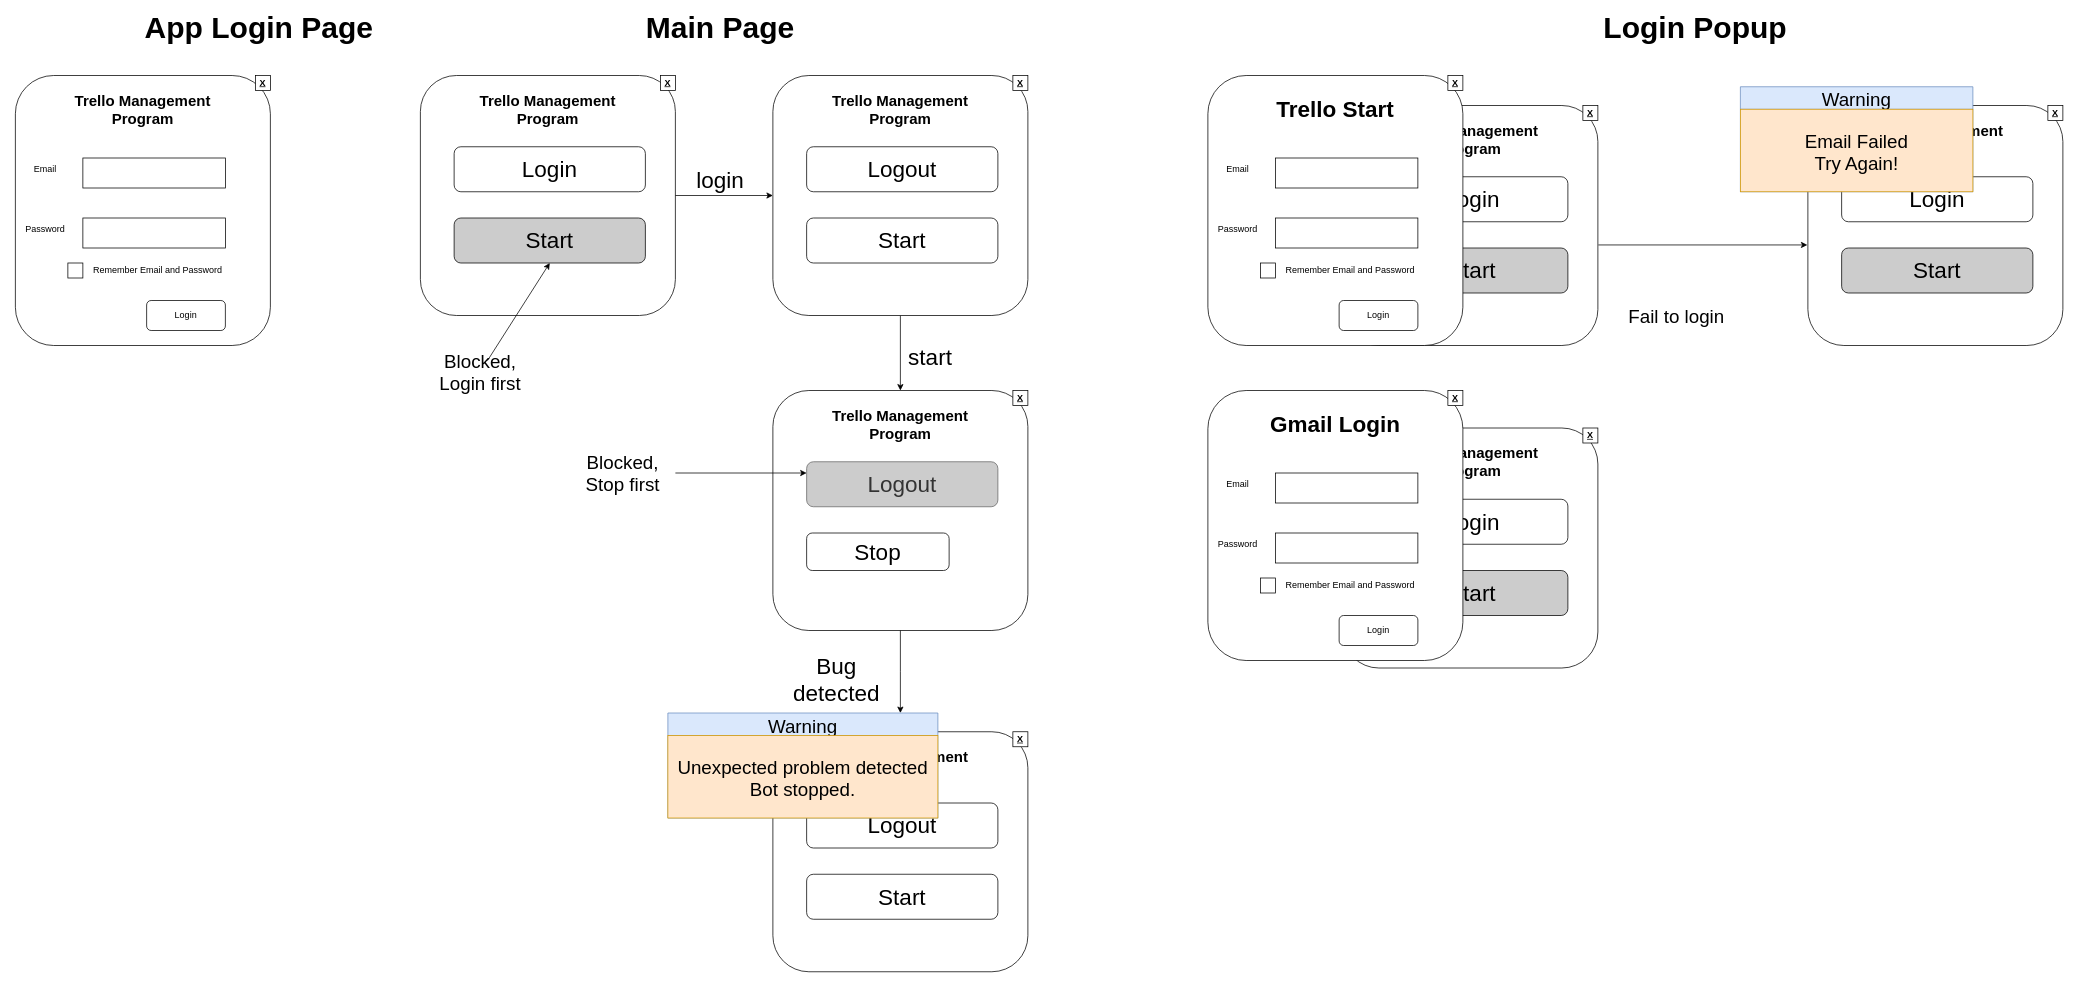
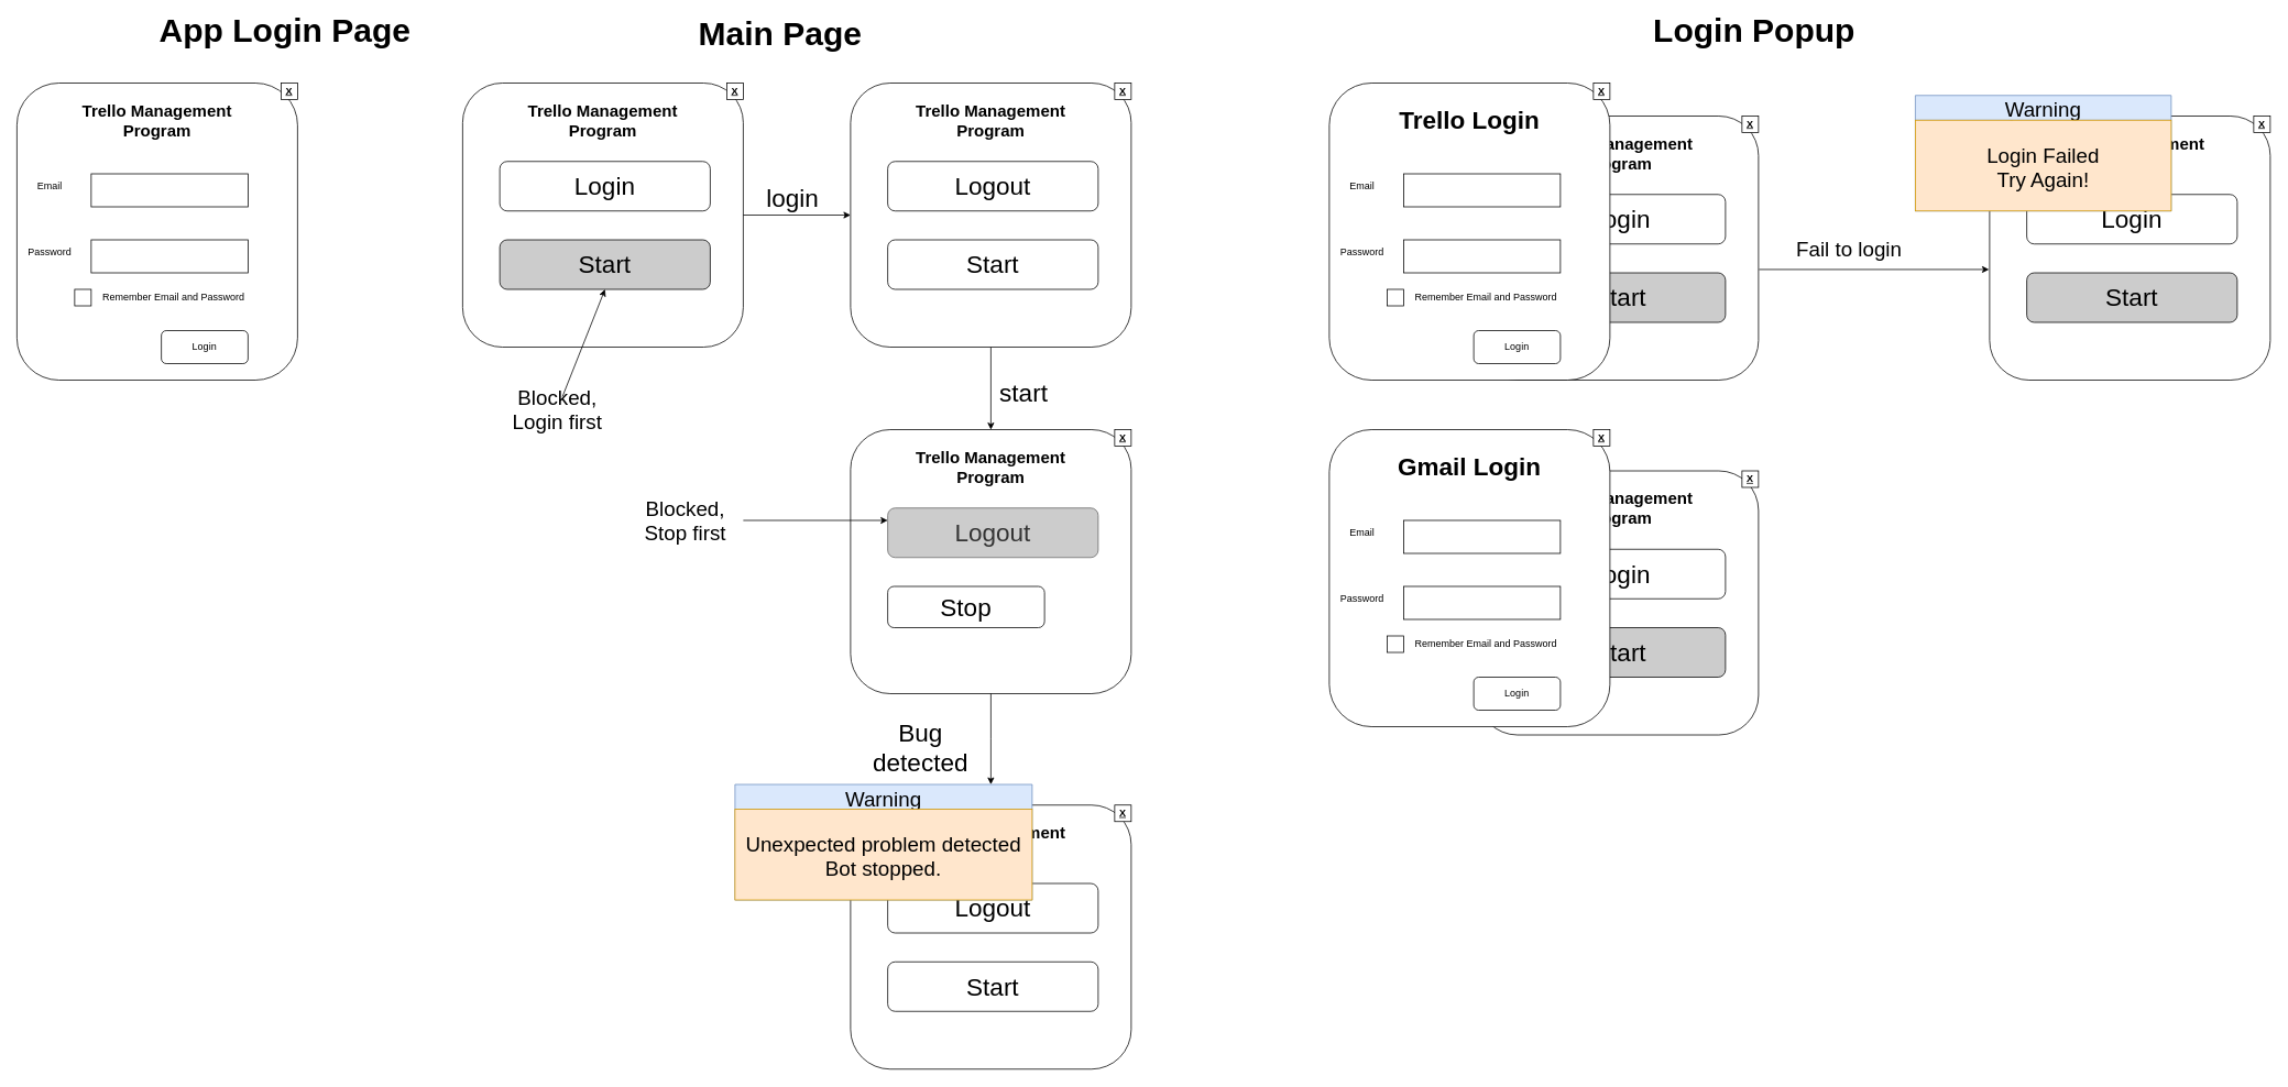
- <mxCell id="11" value="&lt;b style=&quot;font-size: 40px;&quot;&gt;&lt;font style=&quot;font-size: 40px;&quot;&gt;Main Page&lt;/font&gt;&lt;/b&gt;" style="text;html=1;strokeColor=none;fillColor=none;align=center;verticalAlign=middle;whiteSpace=wrap;rounded=0;fontSize=40;" parent="1" vertex="1"><mxGeometry x="820" width="280" height="30" as="geometry" y="20" /></mxCell>
+ <mxCell id="11" value="&lt;b style=&quot;font-size: 40px;&quot;&gt;&lt;font style=&quot;font-size: 40px;&quot;&gt;Main Page&lt;/font&gt;&lt;/b&gt;" style="text;html=1;strokeColor=none;fillColor=none;align=center;verticalAlign=middle;whiteSpace=wrap;rounded=0;fontSize=40;" parent="1" vertex="1"><mxGeometry x="805" y="25" width="280" height="30" as="geometry" /></mxCell>
- <mxCell id="28" value="&lt;span style=&quot;font-size: 40px;&quot;&gt;&lt;span style=&quot;font-size: 40px;&quot;&gt;Login Popup&lt;/span&gt;&lt;/span&gt;" style="text;html=1;strokeColor=none;fillColor=none;align=center;verticalAlign=middle;whiteSpace=wrap;rounded=0;fontStyle=1;fontSize=40;" parent="1" vertex="1"><mxGeometry x="2120" width="280" height="30" as="geometry" y="20" /></mxCell>
+ <mxCell id="28" value="&lt;span style=&quot;font-size: 40px;&quot;&gt;&lt;span style=&quot;font-size: 40px;&quot;&gt;Login Popup&lt;/span&gt;&lt;/span&gt;" style="text;html=1;strokeColor=none;fillColor=none;align=center;verticalAlign=middle;whiteSpace=wrap;rounded=0;fontStyle=1;fontSize=40;" parent="1" vertex="1"><mxGeometry x="1985" y="20" width="280" height="30" as="geometry" /></mxCell>
- <mxCell id="75" value="&lt;font style=&quot;font-size: 30px&quot;&gt;Trello Start&lt;/font&gt;" style="text;html=1;strokeColor=none;fillColor=none;align=center;verticalAlign=middle;whiteSpace=wrap;rounded=0;fontStyle=1" vertex="1" parent="1"><mxGeometry x="1655" y="130" width="250" height="30" as="geometry" /></mxCell>
+ <mxCell id="75" value="&lt;font style=&quot;font-size: 30px&quot;&gt;Trello Login&lt;/font&gt;" style="text;html=1;strokeColor=none;fillColor=none;align=center;verticalAlign=middle;whiteSpace=wrap;rounded=0;fontStyle=1" vertex="1" parent="1"><mxGeometry x="1655" y="130" width="250" height="30" as="geometry" /></mxCell>
- <mxCell id="50" value="Email Failed&#10;Try Again!" style="text;align=center;verticalAlign=middle;spacingLeft=4;spacingRight=4;overflow=hidden;points=[[0,0.5],[1,0.5]];portConstraint=eastwest;rotatable=0;labelBackgroundColor=none;fontSize=25;fillColor=#ffe6cc;strokeColor=#d79b00;" parent="49" vertex="1"><mxGeometry y="30" width="310" height="110" as="geometry" /></mxCell>
+ <mxCell id="50" value="Login Failed&#10;Try Again!" style="text;align=center;verticalAlign=middle;spacingLeft=4;spacingRight=4;overflow=hidden;points=[[0,0.5],[1,0.5]];portConstraint=eastwest;rotatable=0;labelBackgroundColor=none;fontSize=25;fillColor=#ffe6cc;strokeColor=#d79b00;" parent="49" vertex="1"><mxGeometry y="30" width="310" height="110" as="geometry" /></mxCell>
- <mxCell id="54" value="Fail to login" style="text;html=1;strokeColor=none;fillColor=none;align=center;verticalAlign=middle;whiteSpace=wrap;rounded=0;labelBackgroundColor=none;fontSize=25;" parent="1" vertex="1"><mxGeometry x="2165" y="405" width="140" height="30" as="geometry" /></mxCell>
+ <mxCell id="54" value="Fail to login" style="text;html=1;strokeColor=none;fillColor=none;align=center;verticalAlign=middle;whiteSpace=wrap;rounded=0;labelBackgroundColor=none;fontSize=25;" parent="1" vertex="1"><mxGeometry x="2170" y="285" width="140" height="30" as="geometry" /></mxCell>
- <mxCell id="52" value="Blocked,&lt;br&gt;Login first" style="text;html=1;strokeColor=none;fillColor=none;align=center;verticalAlign=middle;whiteSpace=wrap;rounded=0;labelBackgroundColor=none;fontSize=25;" parent="1" vertex="1"><mxGeometry x="570" y="480" width="140" height="30" as="geometry" /></mxCell>
+ <mxCell id="52" value="Blocked,&lt;br&gt;Login first" style="text;html=1;strokeColor=none;fillColor=none;align=center;verticalAlign=middle;whiteSpace=wrap;rounded=0;labelBackgroundColor=none;fontSize=25;" parent="1" vertex="1"><mxGeometry x="605" y="480" width="140" height="30" as="geometry" /></mxCell>
